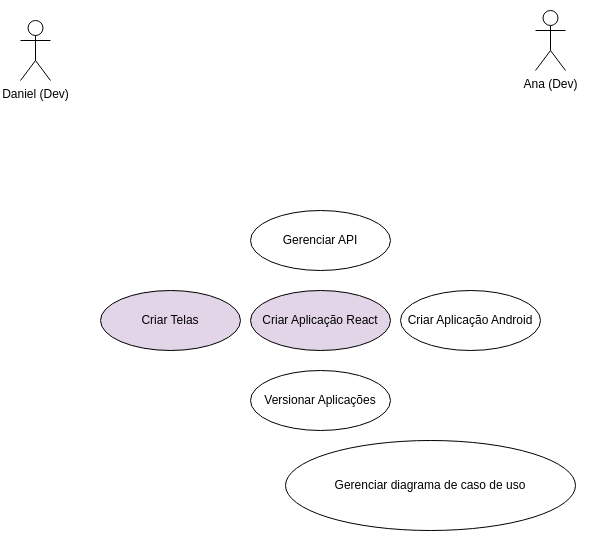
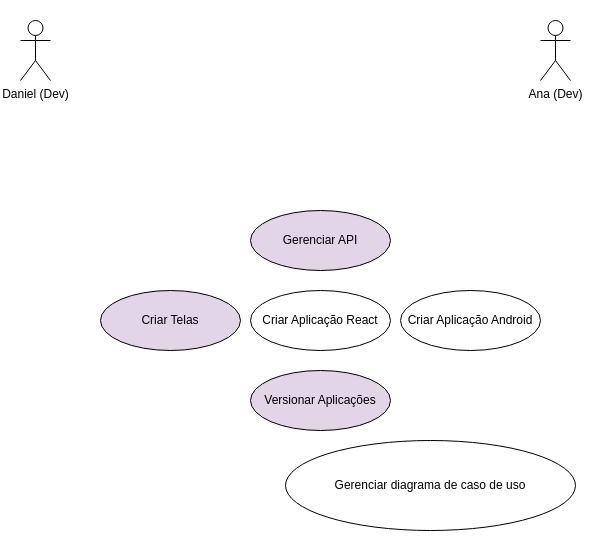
- <mxCell id="2" value="Ana (Dev)" style="shape=umlActor;verticalLabelPosition=bottom;verticalAlign=top;html=1;outlineConnect=0;" vertex="1" parent="1"><mxGeometry x="535" y="10" width="30" height="60" as="geometry" /></mxCell>
+ <mxCell id="2" value="Ana (Dev)" style="shape=umlActor;verticalLabelPosition=bottom;verticalAlign=top;html=1;outlineConnect=0;" vertex="1" parent="1"><mxGeometry x="540" y="20" width="30" height="60" as="geometry" /></mxCell>
- <mxCell id="7" value="Gerenciar API" style="ellipse;whiteSpace=wrap;html=1;" vertex="1" parent="1"><mxGeometry x="250" y="210" width="140" height="60" as="geometry" /></mxCell>
+ <mxCell id="7" value="Gerenciar API" style="ellipse;whiteSpace=wrap;html=1;fillColor=#e1d5e7;" vertex="1" parent="1"><mxGeometry x="250" y="210" width="140" height="60" as="geometry" /></mxCell>
- <mxCell id="5" value="Criar Aplicação React" style="ellipse;whiteSpace=wrap;html=1;fillColor=#e1d5e7;" vertex="1" parent="1"><mxGeometry x="250" y="290" width="140" height="60" as="geometry" /></mxCell>
+ <mxCell id="5" value="Criar Aplicação React" style="ellipse;whiteSpace=wrap;html=1;" vertex="1" parent="1"><mxGeometry x="250" y="290" width="140" height="60" as="geometry" /></mxCell>
- <mxCell id="9" value="Versionar Aplicações" style="ellipse;whiteSpace=wrap;html=1;" vertex="1" parent="1"><mxGeometry x="250" y="370" width="140" height="60" as="geometry" /></mxCell>
+ <mxCell id="9" value="Versionar Aplicações" style="ellipse;whiteSpace=wrap;html=1;fillColor=#e1d5e7;" vertex="1" parent="1"><mxGeometry x="250" y="370" width="140" height="60" as="geometry" /></mxCell>
